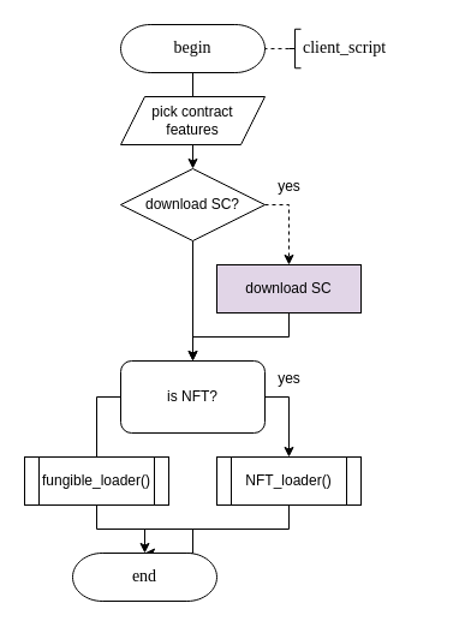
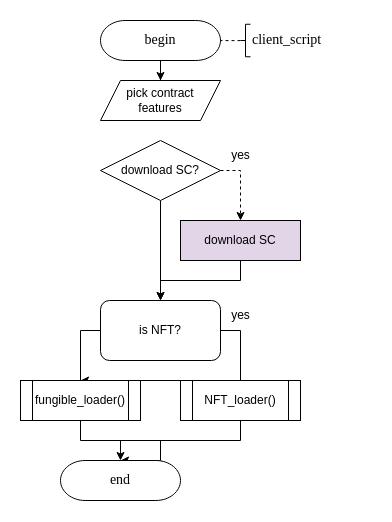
- <mxCell id="2" style="edgeStyle=orthogonalEdgeStyle;rounded=0;orthogonalLoop=1;jettySize=auto;html=1;entryX=0.5;entryY=0;entryDx=0;entryDy=0;" parent="1" source="16" target="5" edge="1"><mxGeometry relative="1" as="geometry" /></mxCell>
+ <mxCell id="2" style="edgeStyle=orthogonalEdgeStyle;rounded=0;orthogonalLoop=1;jettySize=auto;html=1;" parent="1" source="16" target="21" edge="1"><mxGeometry relative="1" as="geometry" /></mxCell>
- <mxCell id="6" style="edgeStyle=orthogonalEdgeStyle;rounded=0;orthogonalLoop=1;jettySize=auto;html=1;exitX=1;exitY=0.5;exitDx=0;exitDy=0;entryX=0.5;entryY=0;entryDx=0;entryDy=0;" parent="1" source="8" edge="1" target="12"><mxGeometry relative="1" as="geometry"><mxPoint x="260" y="380" as="targetPoint" /></mxGeometry></mxCell>
+ <mxCell id="6" style="edgeStyle=orthogonalEdgeStyle;rounded=0;orthogonalLoop=1;jettySize=auto;html=1;exitX=1;exitY=0.5;exitDx=0;exitDy=0;" parent="1" source="8" edge="1" target="13"><mxGeometry relative="1" as="geometry"><mxPoint x="260" y="380" as="targetPoint" /></mxGeometry></mxCell>
